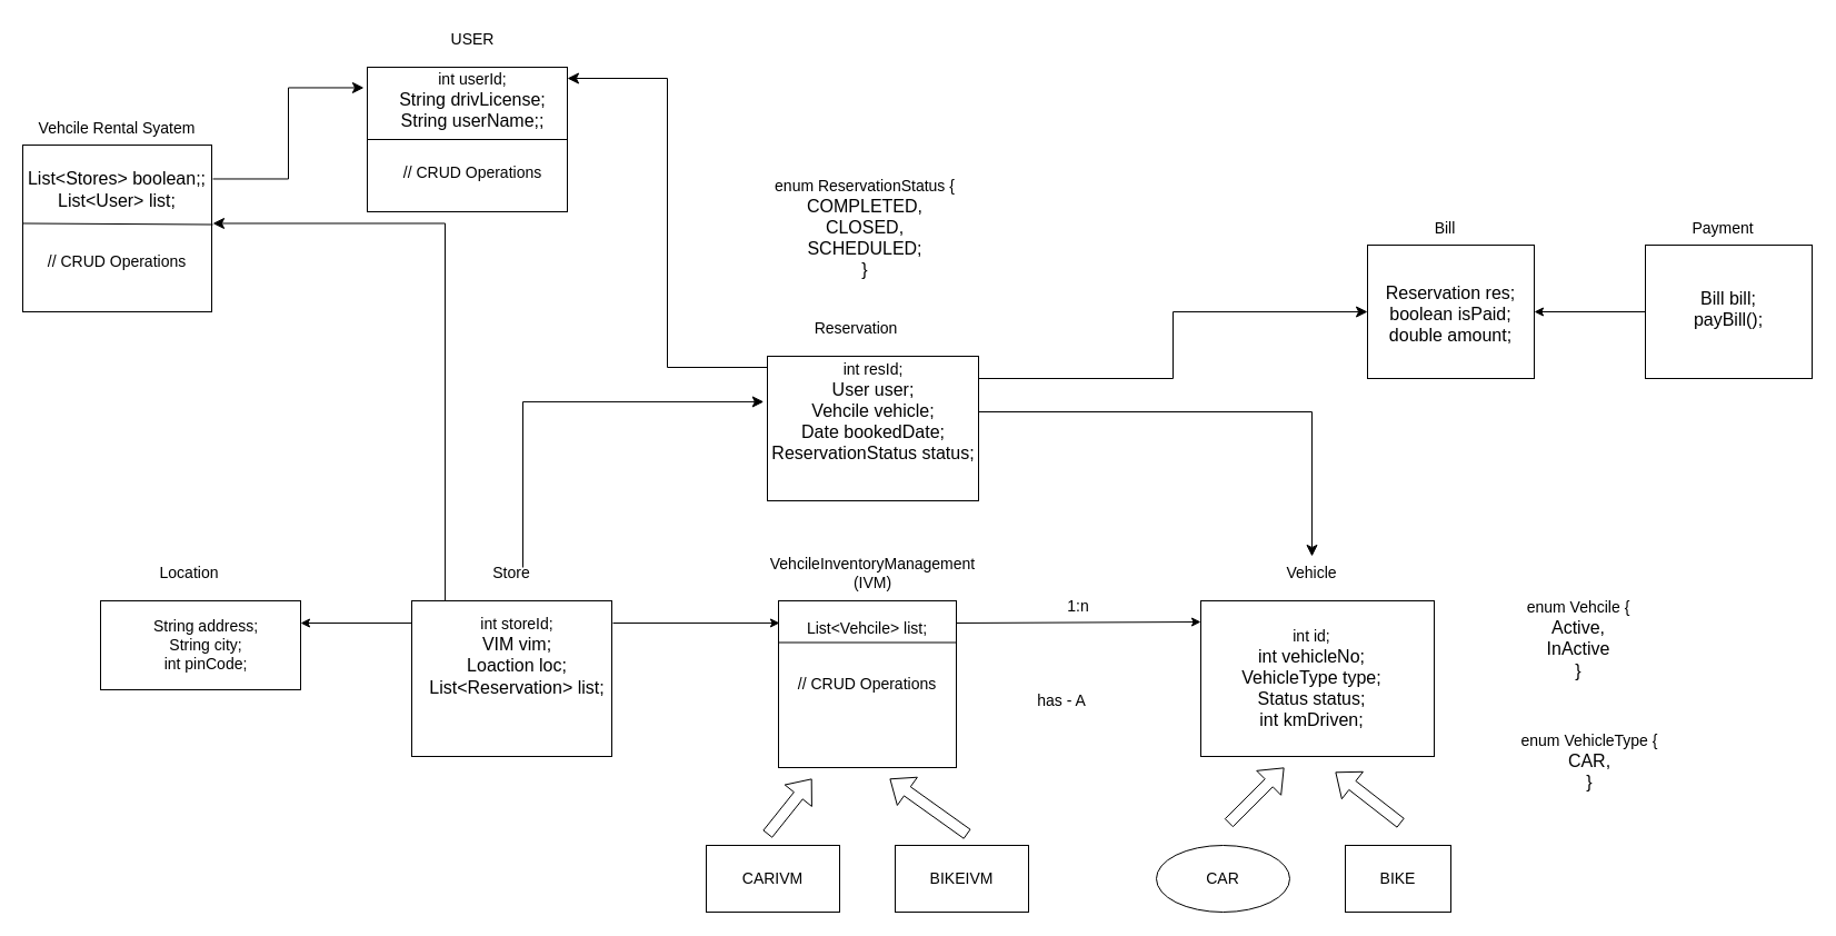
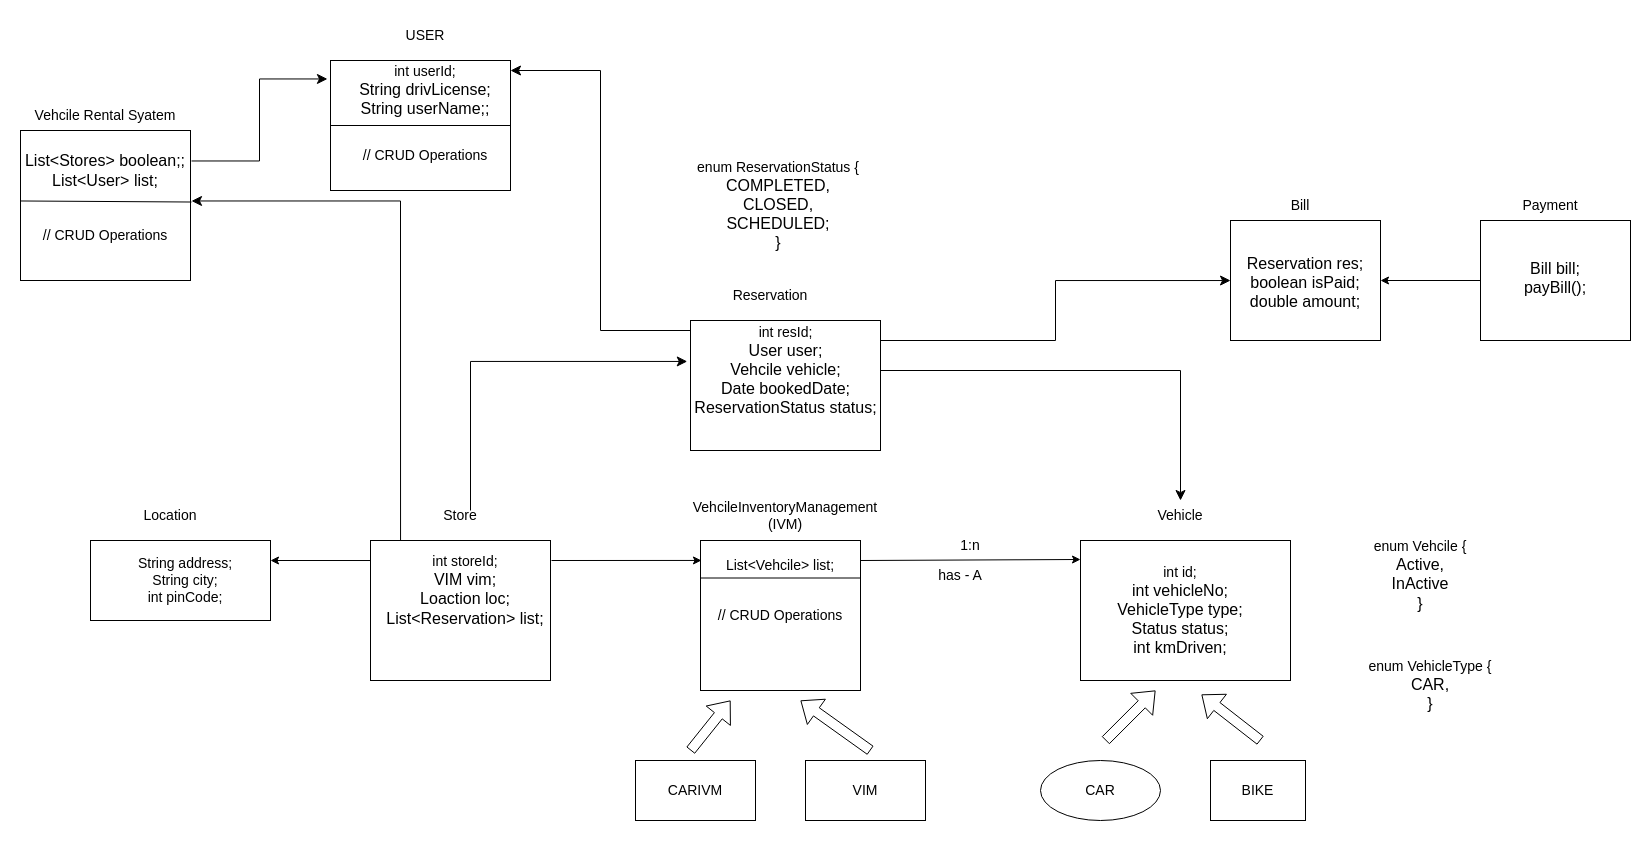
- <mxCell id="17" value="&lt;font style=&quot;font-size: 14px;&quot;&gt;has - A&lt;/font&gt;" style="text;html=1;align=center;verticalAlign=middle;whiteSpace=wrap;rounded=0;" parent="1" vertex="1"><mxGeometry x="925" y="615" width="60" height="30" as="geometry" /></mxCell>
+ <mxCell id="17" value="&lt;font style=&quot;font-size: 14px;&quot;&gt;has - A&lt;/font&gt;" style="text;html=1;align=center;verticalAlign=middle;whiteSpace=wrap;rounded=0;" parent="1" vertex="1"><mxGeometry x="930" y="560" width="60" height="30" as="geometry" /></mxCell>
- <mxCell id="19" value="&lt;span style=&quot;font-size: 14px;&quot;&gt;BIKEIVM&lt;/span&gt;" style="rounded=0;whiteSpace=wrap;html=1;" parent="1" vertex="1"><mxGeometry x="805" y="760" width="120" height="60" as="geometry" /></mxCell>
+ <mxCell id="19" value="&lt;span style=&quot;font-size: 14px;&quot;&gt;VIM&lt;/span&gt;" style="rounded=0;whiteSpace=wrap;html=1;" parent="1" vertex="1"><mxGeometry x="805" y="760" width="120" height="60" as="geometry" /></mxCell>
